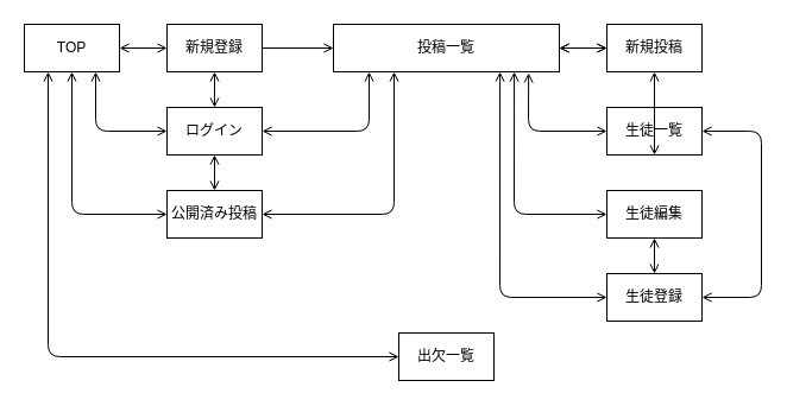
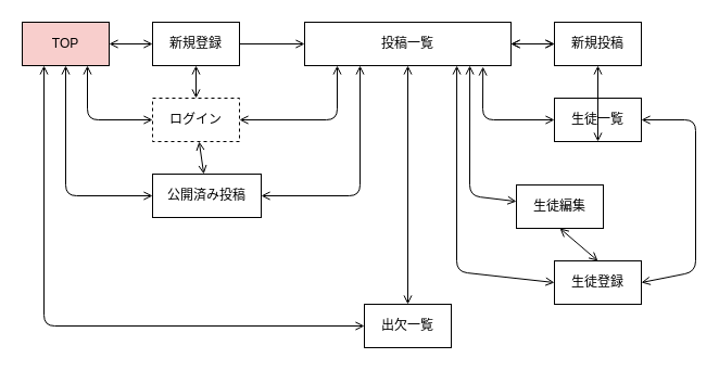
- <mxCell id="4" value="TOP" style="rounded=0;whiteSpace=wrap;html=1;" vertex="1" parent="1"><mxGeometry x="20" y="20" width="80" height="40" as="geometry" /></mxCell>
+ <mxCell id="4" value="TOP" style="rounded=0;whiteSpace=wrap;html=1;fillColor=#f8cecc;" vertex="1" parent="1"><mxGeometry x="20" y="20" width="80" height="40" as="geometry" /></mxCell>
- <mxCell id="9" value="ログイン" style="rounded=0;whiteSpace=wrap;html=1;" vertex="1" parent="1"><mxGeometry x="140" y="90" width="80" height="40" as="geometry" /></mxCell>
+ <mxCell id="9" value="ログイン" style="rounded=0;whiteSpace=wrap;html=1;dashed=1;" vertex="1" parent="1"><mxGeometry x="140" y="90" width="80" height="40" as="geometry" /></mxCell>
+ <mxCell id="25" value="" style="edgeStyle=none;html=1;endArrow=open;endFill=0;startArrow=open;startFill=0;entryX=0.5;entryY=0;entryDx=0;entryDy=0;exitX=0.5;exitY=1;exitDx=0;exitDy=0;" edge="1" parent="1" source="12" target="15"><mxGeometry relative="1" as="geometry"><mxPoint x="480" y="50" as="sourcePoint" /><mxPoint x="520" y="50" as="targetPoint" /></mxGeometry></mxCell>
- <mxCell id="10" value="公開済み投稿" style="rounded=0;whiteSpace=wrap;html=1;" vertex="1" parent="1"><mxGeometry x="140" y="160" width="80" height="40" as="geometry" /></mxCell>
+ <mxCell id="10" value="公開済み投稿" style="rounded=0;whiteSpace=wrap;html=1;" vertex="1" parent="1"><mxGeometry x="140" y="160" width="100" height="40" as="geometry" /></mxCell>
- <mxCell id="17" value="生徒編集" style="rounded=0;whiteSpace=wrap;html=1;" vertex="1" parent="1"><mxGeometry x="510" y="160" width="80" height="40" as="geometry" /></mxCell>
+ <mxCell id="17" value="生徒編集" style="rounded=0;whiteSpace=wrap;html=1;" vertex="1" parent="1"><mxGeometry x="475" y="170" width="80" height="40" as="geometry" /></mxCell>
- <mxCell id="14" value="生徒登録" style="rounded=0;whiteSpace=wrap;html=1;" vertex="1" parent="1"><mxGeometry x="510" y="230" width="80" height="40" as="geometry" /></mxCell>
+ <mxCell id="14" value="生徒登録" style="rounded=0;whiteSpace=wrap;html=1;" vertex="1" parent="1"><mxGeometry x="510" y="240" width="80" height="40" as="geometry" /></mxCell>
